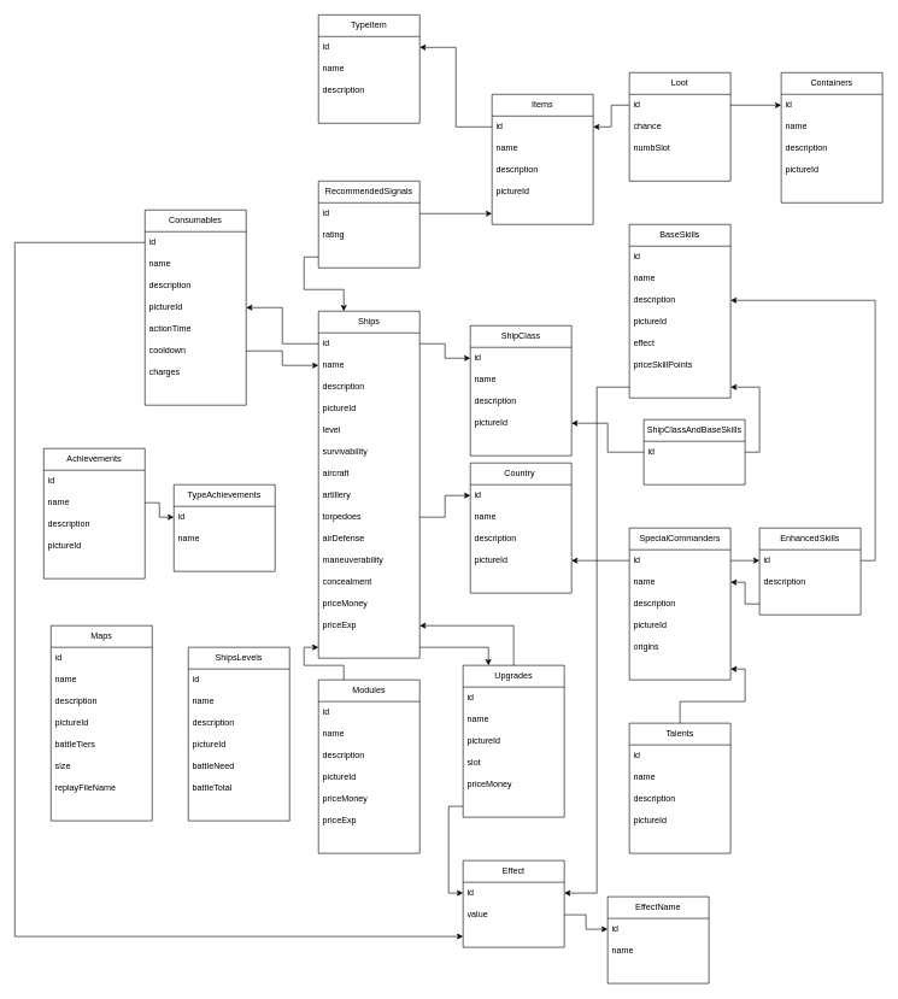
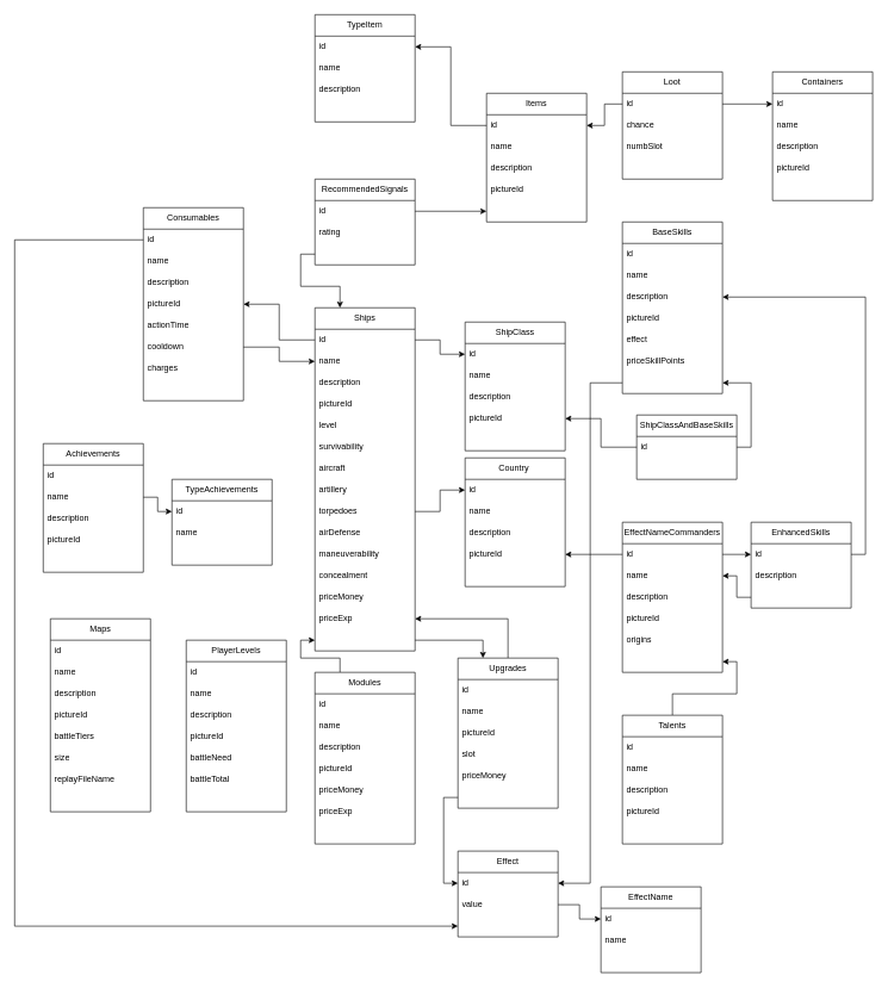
- <mxCell id="61" value="Special&lt;span style=&quot;background-color: initial;&quot;&gt;Commanders&lt;/span&gt;" style="swimlane;fontStyle=0;childLayout=stackLayout;horizontal=1;startSize=30;horizontalStack=0;resizeParent=1;resizeParentMax=0;resizeLast=0;collapsible=1;marginBottom=0;whiteSpace=wrap;html=1;" parent="1" vertex="1"><mxGeometry x="870" y="730" width="140" height="210" as="geometry" /></mxCell>
+ <mxCell id="61" value="EffectName&lt;span style=&quot;background-color: initial;&quot;&gt;Commanders&lt;/span&gt;" style="swimlane;fontStyle=0;childLayout=stackLayout;horizontal=1;startSize=30;horizontalStack=0;resizeParent=1;resizeParentMax=0;resizeLast=0;collapsible=1;marginBottom=0;whiteSpace=wrap;html=1;" parent="1" vertex="1"><mxGeometry x="870" y="730" width="140" height="210" as="geometry" /></mxCell>
- <mxCell id="77" value="Ships&lt;span style=&quot;background-color: initial;&quot;&gt;Le&lt;/span&gt;&lt;span style=&quot;background-color: initial;&quot;&gt;vels&lt;/span&gt;" style="swimlane;fontStyle=0;childLayout=stackLayout;horizontal=1;startSize=30;horizontalStack=0;resizeParent=1;resizeParentMax=0;resizeLast=0;collapsible=1;marginBottom=0;whiteSpace=wrap;html=1;" parent="1" vertex="1"><mxGeometry x="260" y="895" width="140" height="240" as="geometry" /></mxCell>
+ <mxCell id="77" value="Player&lt;span style=&quot;background-color: initial;&quot;&gt;Le&lt;/span&gt;&lt;span style=&quot;background-color: initial;&quot;&gt;vels&lt;/span&gt;" style="swimlane;fontStyle=0;childLayout=stackLayout;horizontal=1;startSize=30;horizontalStack=0;resizeParent=1;resizeParentMax=0;resizeLast=0;collapsible=1;marginBottom=0;whiteSpace=wrap;html=1;" parent="1" vertex="1"><mxGeometry x="260" y="895" width="140" height="240" as="geometry" /></mxCell>
